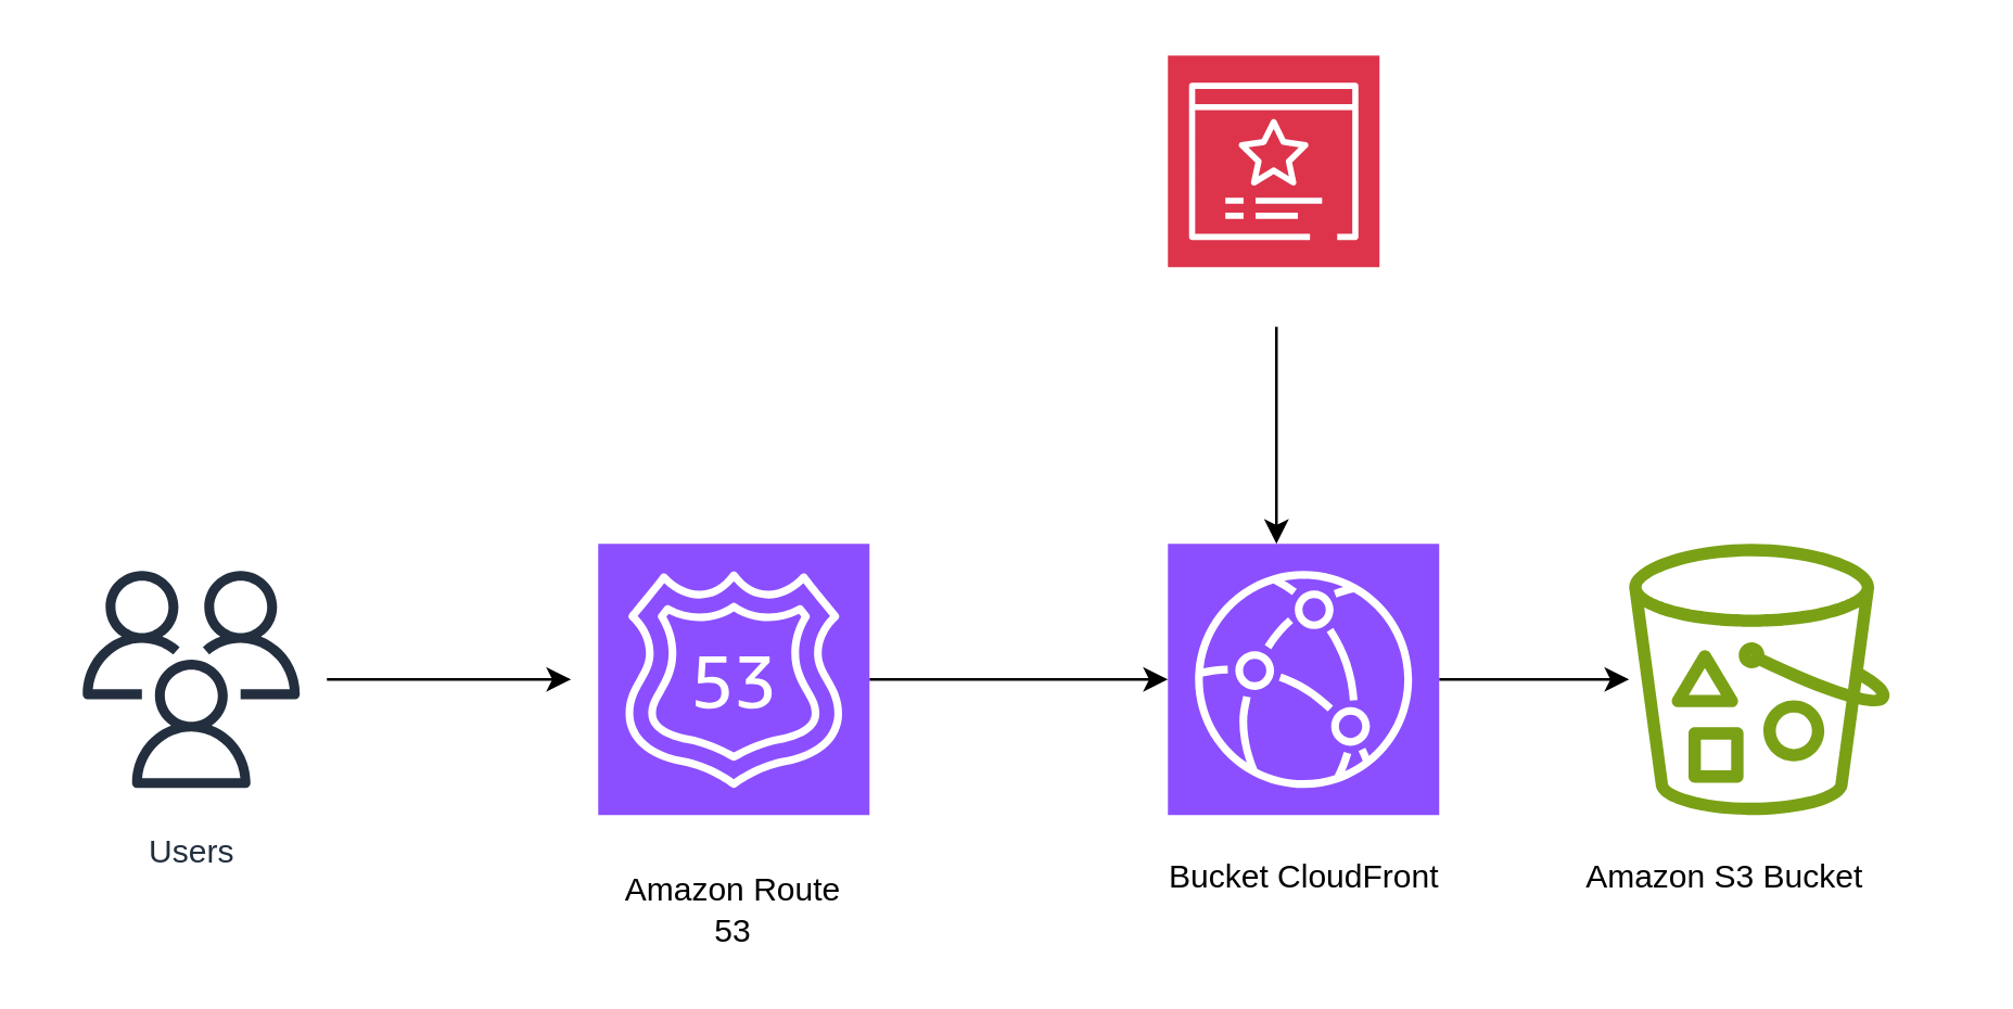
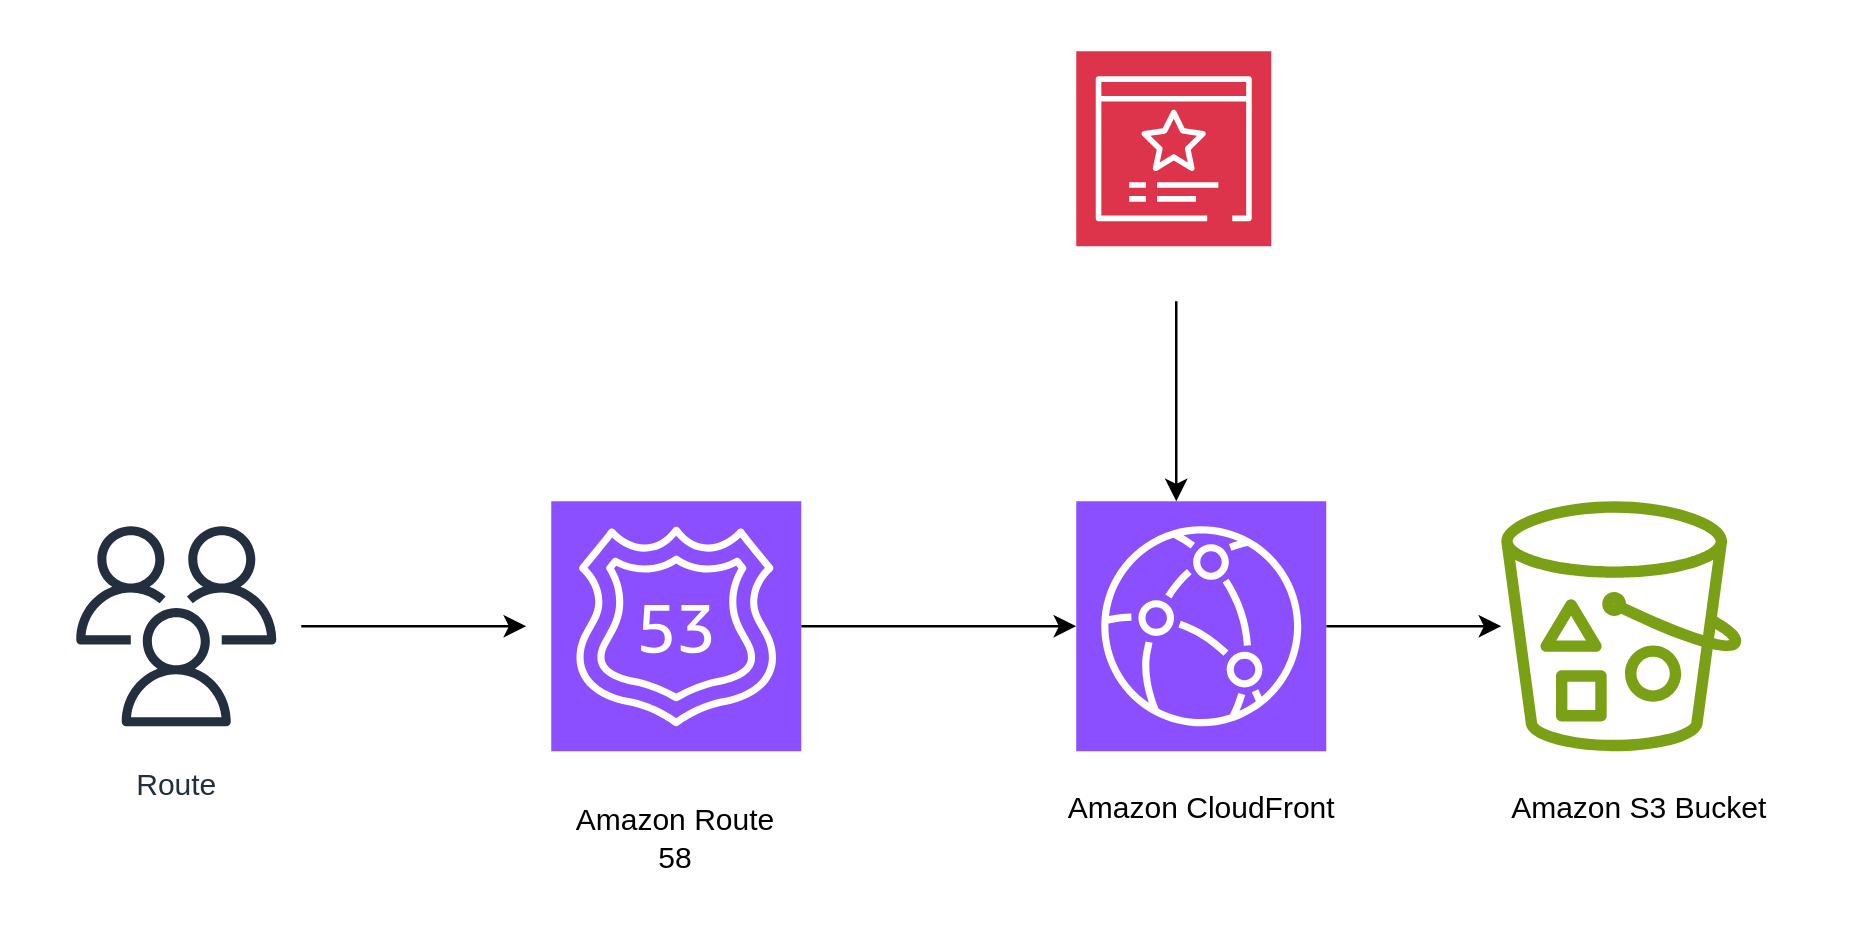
- <mxCell id="10" value="Users" style="sketch=0;outlineConnect=0;fontColor=#232F3E;gradientColor=none;strokeColor=#232F3E;fillColor=#ffffff;dashed=0;verticalLabelPosition=bottom;verticalAlign=top;align=center;html=1;fontSize=12;fontStyle=0;aspect=fixed;shape=mxgraph.aws4.resourceIcon;resIcon=mxgraph.aws4.users;" parent="1" vertex="1"><mxGeometry x="20" y="200" width="100" height="100" as="geometry" /></mxCell>
+ <mxCell id="10" value="Route" style="sketch=0;outlineConnect=0;fontColor=#232F3E;gradientColor=none;strokeColor=#232F3E;fillColor=#ffffff;dashed=0;verticalLabelPosition=bottom;verticalAlign=top;align=center;html=1;fontSize=12;fontStyle=0;aspect=fixed;shape=mxgraph.aws4.resourceIcon;resIcon=mxgraph.aws4.users;" parent="1" vertex="1"><mxGeometry x="20" y="200" width="100" height="100" as="geometry" /></mxCell>
- <mxCell id="12" value="Bucket CloudFront" style="text;html=1;align=center;verticalAlign=middle;resizable=0;points=[];autosize=1;strokeColor=none;fillColor=none;" parent="1" vertex="1"><mxGeometry x="415" y="308" width="130" height="30" as="geometry" /></mxCell>
+ <mxCell id="12" value="Amazon CloudFront" style="text;html=1;align=center;verticalAlign=middle;resizable=0;points=[];autosize=1;strokeColor=none;fillColor=none;" parent="1" vertex="1"><mxGeometry x="415" y="308" width="130" height="30" as="geometry" /></mxCell>
- <mxCell id="13" value="Amazon S3 Bucket" style="text;html=1;align=center;verticalAlign=middle;resizable=0;points=[];autosize=1;strokeColor=none;fillColor=none;" parent="1" vertex="1"><mxGeometry x="570" y="308" width="130" height="30" as="geometry" /></mxCell>
+ <mxCell id="13" value="Amazon S3 Bucket" style="text;html=1;align=center;verticalAlign=middle;resizable=0;points=[];autosize=1;strokeColor=none;fillColor=none;" parent="1" vertex="1"><mxGeometry x="590" y="308" width="130" height="30" as="geometry" /></mxCell>
- <mxCell id="11" value="Amazon Route 53" style="text;html=1;strokeColor=none;fillColor=none;align=center;verticalAlign=middle;whiteSpace=wrap;rounded=0;" parent="1" vertex="1"><mxGeometry x="225" y="320" width="90" height="30" as="geometry" /></mxCell>
+ <mxCell id="11" value="Amazon Route 58" style="text;html=1;strokeColor=none;fillColor=none;align=center;verticalAlign=middle;whiteSpace=wrap;rounded=0;" parent="1" vertex="1"><mxGeometry x="225" y="320" width="90" height="30" as="geometry" /></mxCell>
